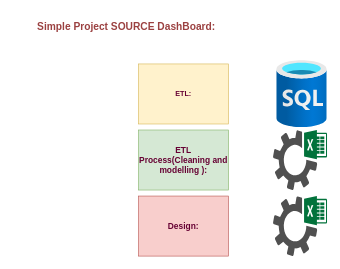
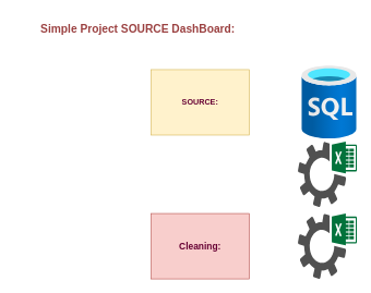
- <mxCell id="2" value="&lt;b&gt;&lt;font style=&quot;color: rgb(102, 0, 51);&quot;&gt;ETL:&lt;/font&gt;&lt;/b&gt;" style="text;html=1;align=center;verticalAlign=middle;whiteSpace=wrap;rounded=0;fillColor=#fff2cc;strokeColor=#d6b656;" vertex="1" parent="1"><mxGeometry x="230" y="106" width="150" height="100" as="geometry" /></mxCell>
+ <mxCell id="2" value="&lt;b&gt;&lt;font style=&quot;color: rgb(102, 0, 51);&quot;&gt;SOURCE:&lt;/font&gt;&lt;/b&gt;" style="text;html=1;align=center;verticalAlign=middle;whiteSpace=wrap;rounded=0;fillColor=#fff2cc;strokeColor=#d6b656;" vertex="1" parent="1"><mxGeometry x="230" y="106" width="150" height="100" as="geometry" /></mxCell>
- <mxCell id="6" value="&lt;font color=&quot;#660033&quot;&gt;&lt;span style=&quot;font-size: 14px;&quot;&gt;&lt;b&gt;ETL Process(Cleaning and modelling ):&lt;/b&gt;&lt;/span&gt;&lt;/font&gt;" style="text;html=1;align=center;verticalAlign=middle;whiteSpace=wrap;rounded=0;fillColor=#d5e8d4;strokeColor=#82b366;" vertex="1" parent="1"><mxGeometry x="230" y="216" width="150" height="100" as="geometry" /></mxCell>
- <mxCell id="4" value="&lt;font style=&quot;font-size: 14px;&quot; color=&quot;#660033&quot;&gt;&lt;b&gt;Design:&lt;/b&gt;&lt;/font&gt;" style="text;html=1;align=center;verticalAlign=middle;whiteSpace=wrap;rounded=0;fillColor=#f8cecc;strokeColor=#b85450;" vertex="1" parent="1"><mxGeometry x="230" y="326" width="150" height="100" as="geometry" /></mxCell>
+ <mxCell id="4" value="&lt;font style=&quot;font-size: 14px;&quot; color=&quot;#660033&quot;&gt;&lt;b&gt;Cleaning:&lt;/b&gt;&lt;/font&gt;" style="text;html=1;align=center;verticalAlign=middle;whiteSpace=wrap;rounded=0;fillColor=#f8cecc;strokeColor=#b85450;" vertex="1" parent="1"><mxGeometry x="230" y="326" width="150" height="100" as="geometry" /></mxCell>
